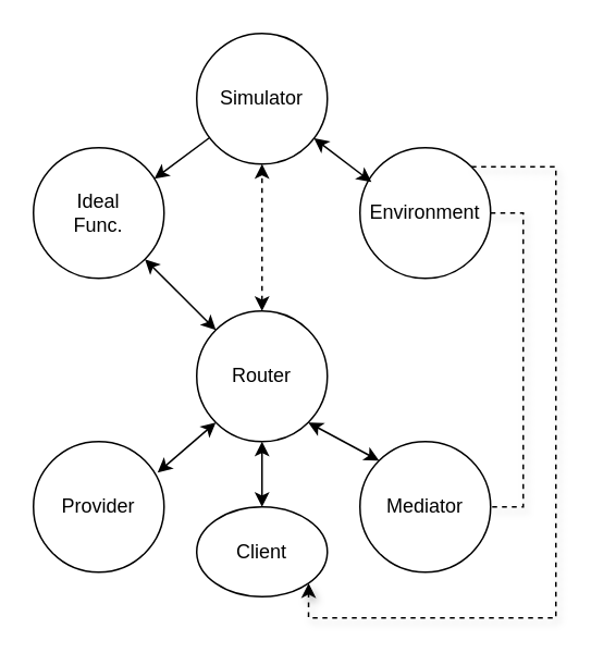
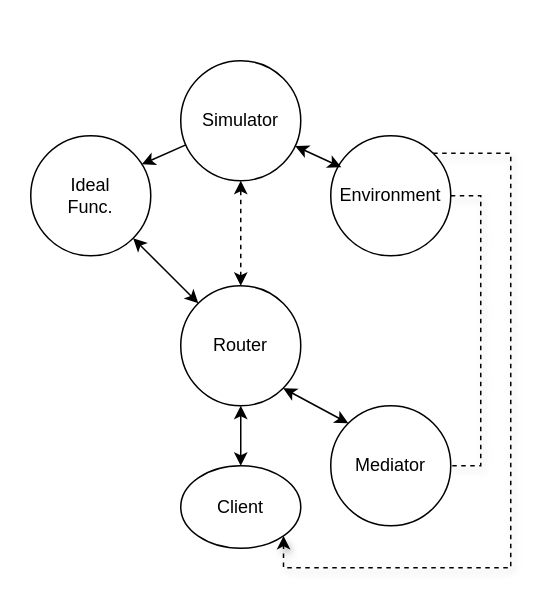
- <mxCell id="11" value="Simulator" style="ellipse;whiteSpace=wrap;html=1;aspect=fixed;" parent="1" vertex="1"><mxGeometry x="120" y="20" width="80" height="80" as="geometry" /></mxCell>
+ <mxCell id="11" value="Simulator" style="ellipse;whiteSpace=wrap;html=1;aspect=fixed;" parent="1" vertex="1"><mxGeometry x="120" y="40" width="80" height="80" as="geometry" /></mxCell>
- <mxCell id="7" value="" style="endArrow=classic;startArrow=classic;html=1;rounded=0;entryX=0;entryY=1;entryDx=0;entryDy=0;exitX=0.95;exitY=0.238;exitDx=0;exitDy=0;exitPerimeter=0;" parent="1" source="2" target="6" edge="1"><mxGeometry width="50" height="50" relative="1" as="geometry"><mxPoint x="80" y="310" as="sourcePoint" /><mxPoint x="120" y="270" as="targetPoint" /></mxGeometry></mxCell>
- <mxCell id="2" value="Provider" style="ellipse;whiteSpace=wrap;html=1;aspect=fixed;" parent="1" vertex="1"><mxGeometry x="20" y="270" width="80" height="80" as="geometry" /></mxCell>
